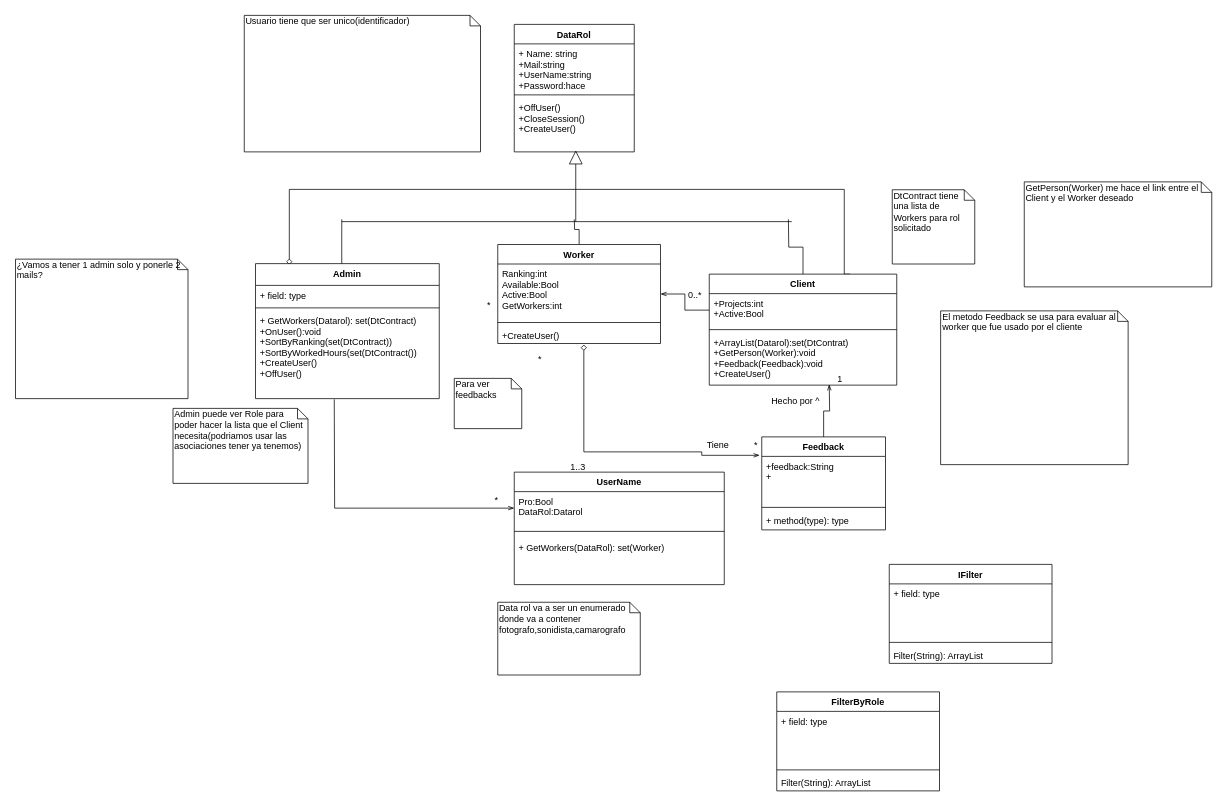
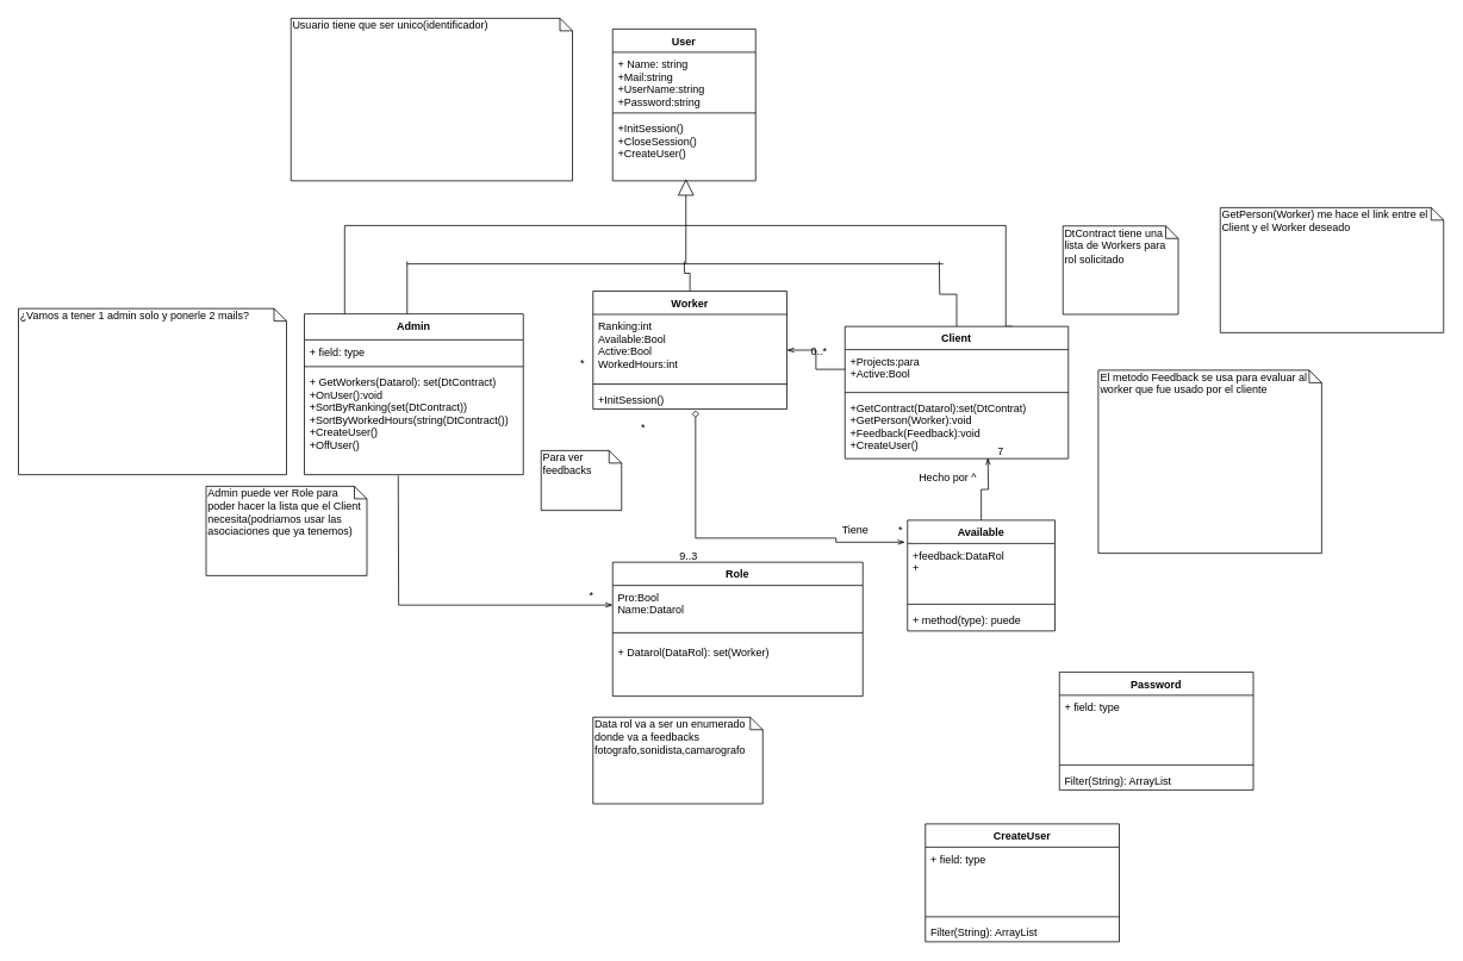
- <mxCell id="2" value="DataRol" style="swimlane;fontStyle=1;align=center;verticalAlign=top;childLayout=stackLayout;horizontal=1;startSize=26;horizontalStack=0;resizeParent=1;resizeParentMax=0;resizeLast=0;collapsible=1;marginBottom=0;" parent="1" vertex="1"><mxGeometry x="685" y="32" width="160" height="170" as="geometry" /></mxCell>
+ <mxCell id="2" value="User" style="swimlane;fontStyle=1;align=center;verticalAlign=top;childLayout=stackLayout;horizontal=1;startSize=26;horizontalStack=0;resizeParent=1;resizeParentMax=0;resizeLast=0;collapsible=1;marginBottom=0;" parent="1" vertex="1"><mxGeometry x="685" y="32" width="160" height="170" as="geometry" /></mxCell>
- <mxCell id="3" value="+ Name: string&#10;+Mail:string&#10;+UserName:string&#10;+Password:hace&#10;" style="text;strokeColor=none;fillColor=none;align=left;verticalAlign=top;spacingLeft=4;spacingRight=4;overflow=hidden;rotatable=0;points=[[0,0.5],[1,0.5]];portConstraint=eastwest;" parent="2" vertex="1"><mxGeometry y="26" width="160" height="64" as="geometry" /></mxCell>
+ <mxCell id="3" value="+ Name: string&#10;+Mail:string&#10;+UserName:string&#10;+Password:string&#10;" style="text;strokeColor=none;fillColor=none;align=left;verticalAlign=top;spacingLeft=4;spacingRight=4;overflow=hidden;rotatable=0;points=[[0,0.5],[1,0.5]];portConstraint=eastwest;" parent="2" vertex="1"><mxGeometry y="26" width="160" height="64" as="geometry" /></mxCell>
- <mxCell id="5" value="+OffUser()&#10;+CloseSession()&#10;+CreateUser()" style="text;strokeColor=none;fillColor=none;align=left;verticalAlign=top;spacingLeft=4;spacingRight=4;overflow=hidden;rotatable=0;points=[[0,0.5],[1,0.5]];portConstraint=eastwest;" parent="2" vertex="1"><mxGeometry y="98" width="160" height="72" as="geometry" /></mxCell>
+ <mxCell id="5" value="+InitSession()&#10;+CloseSession()&#10;+CreateUser()" style="text;strokeColor=none;fillColor=none;align=left;verticalAlign=top;spacingLeft=4;spacingRight=4;overflow=hidden;rotatable=0;points=[[0,0.5],[1,0.5]];portConstraint=eastwest;" parent="2" vertex="1"><mxGeometry y="98" width="160" height="72" as="geometry" /></mxCell>
- <mxCell id="31" value="DtContract&amp;nbsp;tiene una lista de Workers para rol solicitado" style="shape=note;whiteSpace=wrap;html=1;size=14;verticalAlign=top;align=left;spacingTop=-6;" parent="1" vertex="1"><mxGeometry x="1189" y="252.5" width="110" height="99" as="geometry" /></mxCell>
+ <mxCell id="31" value="DtContract&amp;nbsp;tiene una lista de Workers para rol solicitado" style="shape=note;whiteSpace=wrap;html=1;size=14;verticalAlign=top;align=left;spacingTop=-6;" parent="1" vertex="1"><mxGeometry x="1189" y="252.5" width="129" height="99" as="geometry" /></mxCell>
- <mxCell id="39" value="GetPerson(Worker) me hace el link entre el Client y el Worker deseado" style="shape=note;whiteSpace=wrap;html=1;size=14;verticalAlign=top;align=left;spacingTop=-6;" parent="1" vertex="1"><mxGeometry x="1365" y="242" width="250" height="140" as="geometry" /></mxCell>
+ <mxCell id="39" value="GetPerson(Worker) me hace el link entre el Client y el Worker deseado" style="shape=note;whiteSpace=wrap;html=1;size=14;verticalAlign=top;align=left;spacingTop=-6;" parent="1" vertex="1"><mxGeometry x="1365" y="232" width="250" height="140" as="geometry" /></mxCell>
- <mxCell id="15" style="edgeStyle=orthogonalEdgeStyle;rounded=0;orthogonalLoop=1;jettySize=auto;html=1;exitX=0.75;exitY=0;exitDx=0;exitDy=0;entryX=0.184;entryY=0.009;entryDx=0;entryDy=0;entryPerimeter=0;endArrow=diamond;endFill=0;" parent="1" source="16" target="43" edge="1"><mxGeometry relative="1" as="geometry"><Array as="points"><mxPoint x="1125" y="252" /><mxPoint x="385" y="252" /></Array></mxGeometry></mxCell>
+ <mxCell id="15" style="edgeStyle=orthogonalEdgeStyle;rounded=0;orthogonalLoop=1;jettySize=auto;html=1;exitX=0.75;exitY=0;exitDx=0;exitDy=0;entryX=0.184;entryY=0.009;entryDx=0;entryDy=0;entryPerimeter=0;endArrow=none;endFill=0;" parent="1" source="16" target="43" edge="1"><mxGeometry relative="1" as="geometry"><Array as="points"><mxPoint x="1125" y="252" /><mxPoint x="385" y="252" /></Array></mxGeometry></mxCell>
- <mxCell id="11" value="Ranking:int&#10;Available:Bool&#10;Active:Bool&#10;GetWorkers:int&#10;" style="text;strokeColor=none;fillColor=none;align=left;verticalAlign=top;spacingLeft=4;spacingRight=4;overflow=hidden;rotatable=0;points=[[0,0.5],[1,0.5]];portConstraint=eastwest;" parent="10" vertex="1"><mxGeometry y="26" width="217" height="74" as="geometry" /></mxCell>
+ <mxCell id="11" value="Ranking:int&#10;Available:Bool&#10;Active:Bool&#10;WorkedHours:int&#10;" style="text;strokeColor=none;fillColor=none;align=left;verticalAlign=top;spacingLeft=4;spacingRight=4;overflow=hidden;rotatable=0;points=[[0,0.5],[1,0.5]];portConstraint=eastwest;" parent="10" vertex="1"><mxGeometry y="26" width="217" height="74" as="geometry" /></mxCell>
- <mxCell id="38" value="0..*" style="text;html=1;resizable=0;points=[];autosize=1;align=left;verticalAlign=top;spacingTop=-4;" parent="1" vertex="1"><mxGeometry x="915" y="383" width="30" height="20" as="geometry" /></mxCell>
+ <mxCell id="38" value="0..*" style="text;html=1;resizable=0;points=[];autosize=1;align=left;verticalAlign=top;spacingTop=-4;" parent="1" vertex="1"><mxGeometry x="905" y="383" width="30" height="20" as="geometry" /></mxCell>
- <mxCell id="17" value="+Projects:int&#10;+Active:Bool&#10;" style="text;strokeColor=none;fillColor=none;align=left;verticalAlign=top;spacingLeft=4;spacingRight=4;overflow=hidden;rotatable=0;points=[[0,0.5],[1,0.5]];portConstraint=eastwest;" parent="16" vertex="1"><mxGeometry y="26" width="250" height="44" as="geometry" /></mxCell>
+ <mxCell id="17" value="+Projects:para&#10;+Active:Bool&#10;" style="text;strokeColor=none;fillColor=none;align=left;verticalAlign=top;spacingLeft=4;spacingRight=4;overflow=hidden;rotatable=0;points=[[0,0.5],[1,0.5]];portConstraint=eastwest;" parent="16" vertex="1"><mxGeometry y="26" width="250" height="44" as="geometry" /></mxCell>
- <mxCell id="46" value="+ GetWorkers(Datarol): set(DtContract)&#10;+OnUser():void&#10;+SortByRanking(set(DtContract))&#10;+SortByWorkedHours(set(DtContract())&#10;+CreateUser()&#10;+OffUser()&#10;&#10;" style="text;strokeColor=none;fillColor=none;align=left;verticalAlign=top;spacingLeft=4;spacingRight=4;overflow=hidden;rotatable=0;points=[[0,0.5],[1,0.5]];portConstraint=eastwest;" parent="43" vertex="1"><mxGeometry y="63" width="245" height="117" as="geometry" /></mxCell>
+ <mxCell id="46" value="+ GetWorkers(Datarol): set(DtContract)&#10;+OnUser():void&#10;+SortByRanking(set(DtContract))&#10;+SortByWorkedHours(string(DtContract())&#10;+CreateUser()&#10;+OffUser()&#10;&#10;" style="text;strokeColor=none;fillColor=none;align=left;verticalAlign=top;spacingLeft=4;spacingRight=4;overflow=hidden;rotatable=0;points=[[0,0.5],[1,0.5]];portConstraint=eastwest;" parent="43" vertex="1"><mxGeometry y="63" width="245" height="117" as="geometry" /></mxCell>
- <mxCell id="53" value="¿Vamos a tener 1 admin solo y ponerle 2 mails?" style="shape=note;whiteSpace=wrap;html=1;size=14;verticalAlign=top;align=left;spacingTop=-6;" parent="1" vertex="1"><mxGeometry x="20" y="345" width="230" height="186" as="geometry" /></mxCell>
+ <mxCell id="53" value="¿Vamos a tener 1 admin solo y ponerle 2 mails?" style="shape=note;whiteSpace=wrap;html=1;size=14;verticalAlign=top;align=left;spacingTop=-6;" parent="1" vertex="1"><mxGeometry x="20" y="345" width="300" height="186" as="geometry" /></mxCell>
- <mxCell id="13" value="+CreateUser()" style="text;strokeColor=none;fillColor=none;align=left;verticalAlign=top;spacingLeft=4;spacingRight=4;overflow=hidden;rotatable=0;points=[[0,0.5],[1,0.5]];portConstraint=eastwest;" parent="10" vertex="1"><mxGeometry y="108" width="217" height="24" as="geometry" /></mxCell>
+ <mxCell id="13" value="+InitSession()" style="text;strokeColor=none;fillColor=none;align=left;verticalAlign=top;spacingLeft=4;spacingRight=4;overflow=hidden;rotatable=0;points=[[0,0.5],[1,0.5]];portConstraint=eastwest;" parent="10" vertex="1"><mxGeometry y="108" width="217" height="24" as="geometry" /></mxCell>
- <mxCell id="19" value="+ArrayList(Datarol):set(DtContrat)&#10;+GetPerson(Worker):void&#10;+Feedback(Feedback):void&#10;+CreateUser()&#10;" style="text;strokeColor=none;fillColor=none;align=left;verticalAlign=top;spacingLeft=4;spacingRight=4;overflow=hidden;rotatable=0;points=[[0,0.5],[1,0.5]];portConstraint=eastwest;" parent="16" vertex="1"><mxGeometry y="78" width="250" height="70" as="geometry" /></mxCell>
+ <mxCell id="19" value="+GetContract(Datarol):set(DtContrat)&#10;+GetPerson(Worker):void&#10;+Feedback(Feedback):void&#10;+CreateUser()&#10;" style="text;strokeColor=none;fillColor=none;align=left;verticalAlign=top;spacingLeft=4;spacingRight=4;overflow=hidden;rotatable=0;points=[[0,0.5],[1,0.5]];portConstraint=eastwest;" parent="16" vertex="1"><mxGeometry y="78" width="250" height="70" as="geometry" /></mxCell>
- <mxCell id="34" value="1" style="text;html=1;resizable=0;points=[];autosize=1;align=left;verticalAlign=top;spacingTop=-4;" parent="1" vertex="1"><mxGeometry x="1114" y="494.5" width="20" height="20" as="geometry" /></mxCell>
+ <mxCell id="34" value="7" style="text;html=1;resizable=0;points=[];autosize=1;align=left;verticalAlign=top;spacingTop=-4;" parent="1" vertex="1"><mxGeometry x="1114" y="494.5" width="20" height="20" as="geometry" /></mxCell>
- <mxCell id="36" value="El metodo Feedback se usa para evaluar al worker que fue usado por el cliente" style="shape=note;whiteSpace=wrap;html=1;size=14;verticalAlign=top;align=left;spacingTop=-6;" parent="1" vertex="1"><mxGeometry x="1253.5" y="414" width="250" height="205" as="geometry" /></mxCell>
+ <mxCell id="36" value="El metodo Feedback se usa para evaluar al worker que fue usado por el cliente" style="shape=note;whiteSpace=wrap;html=1;size=14;verticalAlign=top;align=left;spacingTop=-6;" parent="1" vertex="1"><mxGeometry x="1228.5" y="414" width="250" height="205" as="geometry" /></mxCell>
- <mxCell id="33" value="Admin puede ver Role para poder hacer la lista que el Client necesita(podriamos usar las asociaciones tener ya tenemos)" style="shape=note;whiteSpace=wrap;html=1;size=14;verticalAlign=top;align=left;spacingTop=-6;" parent="1" vertex="1"><mxGeometry x="230" y="544" width="180" height="100" as="geometry" /></mxCell>
+ <mxCell id="33" value="Admin puede ver Role para poder hacer la lista que el Client necesita(podriamos usar las asociaciones que ya tenemos)" style="shape=note;whiteSpace=wrap;html=1;size=14;verticalAlign=top;align=left;spacingTop=-6;" parent="1" vertex="1"><mxGeometry x="230" y="544" width="180" height="100" as="geometry" /></mxCell>
- <mxCell id="22" value="Feedback" style="swimlane;fontStyle=1;align=center;verticalAlign=top;childLayout=stackLayout;horizontal=1;startSize=26;horizontalStack=0;resizeParent=1;resizeParentMax=0;resizeLast=0;collapsible=1;marginBottom=0;" parent="1" vertex="1"><mxGeometry x="1015" y="582" width="165" height="124" as="geometry" /></mxCell>
+ <mxCell id="22" value="Available" style="swimlane;fontStyle=1;align=center;verticalAlign=top;childLayout=stackLayout;horizontal=1;startSize=26;horizontalStack=0;resizeParent=1;resizeParentMax=0;resizeLast=0;collapsible=1;marginBottom=0;" parent="1" vertex="1"><mxGeometry x="1015" y="582" width="165" height="124" as="geometry" /></mxCell>
- <mxCell id="20" value="1..3" style="text;html=1;resizable=0;points=[];autosize=1;align=left;verticalAlign=top;spacingTop=-4;" parent="1" vertex="1"><mxGeometry x="758" y="612" width="40" height="20" as="geometry" /></mxCell>
+ <mxCell id="20" value="9..3" style="text;html=1;resizable=0;points=[];autosize=1;align=left;verticalAlign=top;spacingTop=-4;" parent="1" vertex="1"><mxGeometry x="758" y="612" width="40" height="20" as="geometry" /></mxCell>
- <mxCell id="23" value="+feedback:String&#10;+&#10;" style="text;strokeColor=none;fillColor=none;align=left;verticalAlign=top;spacingLeft=4;spacingRight=4;overflow=hidden;rotatable=0;points=[[0,0.5],[1,0.5]];portConstraint=eastwest;" parent="22" vertex="1"><mxGeometry y="26" width="165" height="64" as="geometry" /></mxCell>
+ <mxCell id="23" value="+feedback:DataRol&#10;+&#10;" style="text;strokeColor=none;fillColor=none;align=left;verticalAlign=top;spacingLeft=4;spacingRight=4;overflow=hidden;rotatable=0;points=[[0,0.5],[1,0.5]];portConstraint=eastwest;" parent="22" vertex="1"><mxGeometry y="26" width="165" height="64" as="geometry" /></mxCell>
- <mxCell id="47" value="UserName" style="swimlane;fontStyle=1;align=center;verticalAlign=top;childLayout=stackLayout;horizontal=1;startSize=26;horizontalStack=0;resizeParent=1;resizeParentMax=0;resizeLast=0;collapsible=1;marginBottom=0;" parent="42" vertex="1"><mxGeometry x="345" y="278" width="280" height="150" as="geometry" /></mxCell>
+ <mxCell id="47" value="Role" style="swimlane;fontStyle=1;align=center;verticalAlign=top;childLayout=stackLayout;horizontal=1;startSize=26;horizontalStack=0;resizeParent=1;resizeParentMax=0;resizeLast=0;collapsible=1;marginBottom=0;" parent="42" vertex="1"><mxGeometry x="345" y="278" width="280" height="150" as="geometry" /></mxCell>
- <mxCell id="48" value="Pro:Bool&#10;DataRol:Datarol&#10;" style="text;strokeColor=none;fillColor=none;align=left;verticalAlign=top;spacingLeft=4;spacingRight=4;overflow=hidden;rotatable=0;points=[[0,0.5],[1,0.5]];portConstraint=eastwest;" parent="47" vertex="1"><mxGeometry y="26" width="280" height="44" as="geometry" /></mxCell>
+ <mxCell id="48" value="Pro:Bool&#10;Name:Datarol&#10;" style="text;strokeColor=none;fillColor=none;align=left;verticalAlign=top;spacingLeft=4;spacingRight=4;overflow=hidden;rotatable=0;points=[[0,0.5],[1,0.5]];portConstraint=eastwest;" parent="47" vertex="1"><mxGeometry y="26" width="280" height="44" as="geometry" /></mxCell>
- <mxCell id="25" value="+ method(type): type" style="text;strokeColor=none;fillColor=none;align=left;verticalAlign=top;spacingLeft=4;spacingRight=4;overflow=hidden;rotatable=0;points=[[0,0.5],[1,0.5]];portConstraint=eastwest;" parent="22" vertex="1"><mxGeometry y="98" width="165" height="26" as="geometry" /></mxCell>
+ <mxCell id="25" value="+ method(type): puede" style="text;strokeColor=none;fillColor=none;align=left;verticalAlign=top;spacingLeft=4;spacingRight=4;overflow=hidden;rotatable=0;points=[[0,0.5],[1,0.5]];portConstraint=eastwest;" parent="22" vertex="1"><mxGeometry y="98" width="165" height="26" as="geometry" /></mxCell>
- <mxCell id="50" value="+ GetWorkers(DataRol): set(Worker)&#10;&#10;" style="text;strokeColor=none;fillColor=none;align=left;verticalAlign=top;spacingLeft=4;spacingRight=4;overflow=hidden;rotatable=0;points=[[0,0.5],[1,0.5]];portConstraint=eastwest;" parent="47" vertex="1"><mxGeometry y="88" width="280" height="62" as="geometry" /></mxCell>
+ <mxCell id="50" value="+ Datarol(DataRol): set(Worker)&#10;&#10;" style="text;strokeColor=none;fillColor=none;align=left;verticalAlign=top;spacingLeft=4;spacingRight=4;overflow=hidden;rotatable=0;points=[[0,0.5],[1,0.5]];portConstraint=eastwest;" parent="47" vertex="1"><mxGeometry y="88" width="280" height="62" as="geometry" /></mxCell>
- <mxCell id="54" value="IFilter" style="swimlane;fontStyle=1;align=center;verticalAlign=top;childLayout=stackLayout;horizontal=1;startSize=26;horizontalStack=0;resizeParent=1;resizeParentMax=0;resizeLast=0;collapsible=1;marginBottom=0;" vertex="1" parent="1"><mxGeometry x="1185" y="752" width="217" height="132" as="geometry" /></mxCell>
+ <mxCell id="54" value="Password" style="swimlane;fontStyle=1;align=center;verticalAlign=top;childLayout=stackLayout;horizontal=1;startSize=26;horizontalStack=0;resizeParent=1;resizeParentMax=0;resizeLast=0;collapsible=1;marginBottom=0;" vertex="1" parent="1"><mxGeometry x="1185" y="752" width="217" height="132" as="geometry" /></mxCell>
- <mxCell id="29" value="Data rol va a ser un enumerado donde va a contener fotografo,sonidista,camarografo&amp;nbsp;" style="shape=note;whiteSpace=wrap;html=1;size=14;verticalAlign=top;align=left;spacingTop=-6;" parent="1" vertex="1"><mxGeometry x="663" y="802.5" width="190" height="97" as="geometry" /></mxCell>
+ <mxCell id="29" value="Data rol va a ser un enumerado donde va a feedbacks fotografo,sonidista,camarografo&amp;nbsp;" style="shape=note;whiteSpace=wrap;html=1;size=14;verticalAlign=top;align=left;spacingTop=-6;" parent="1" vertex="1"><mxGeometry x="663" y="802.5" width="190" height="97" as="geometry" /></mxCell>
- <mxCell id="58" value="FilterByRole" style="swimlane;fontStyle=1;align=center;verticalAlign=top;childLayout=stackLayout;horizontal=1;startSize=26;horizontalStack=0;resizeParent=1;resizeParentMax=0;resizeLast=0;collapsible=1;marginBottom=0;" vertex="1" parent="1"><mxGeometry x="1035" y="922" width="217" height="132" as="geometry" /></mxCell>
+ <mxCell id="58" value="CreateUser" style="swimlane;fontStyle=1;align=center;verticalAlign=top;childLayout=stackLayout;horizontal=1;startSize=26;horizontalStack=0;resizeParent=1;resizeParentMax=0;resizeLast=0;collapsible=1;marginBottom=0;" vertex="1" parent="1"><mxGeometry x="1035" y="922" width="217" height="132" as="geometry" /></mxCell>
